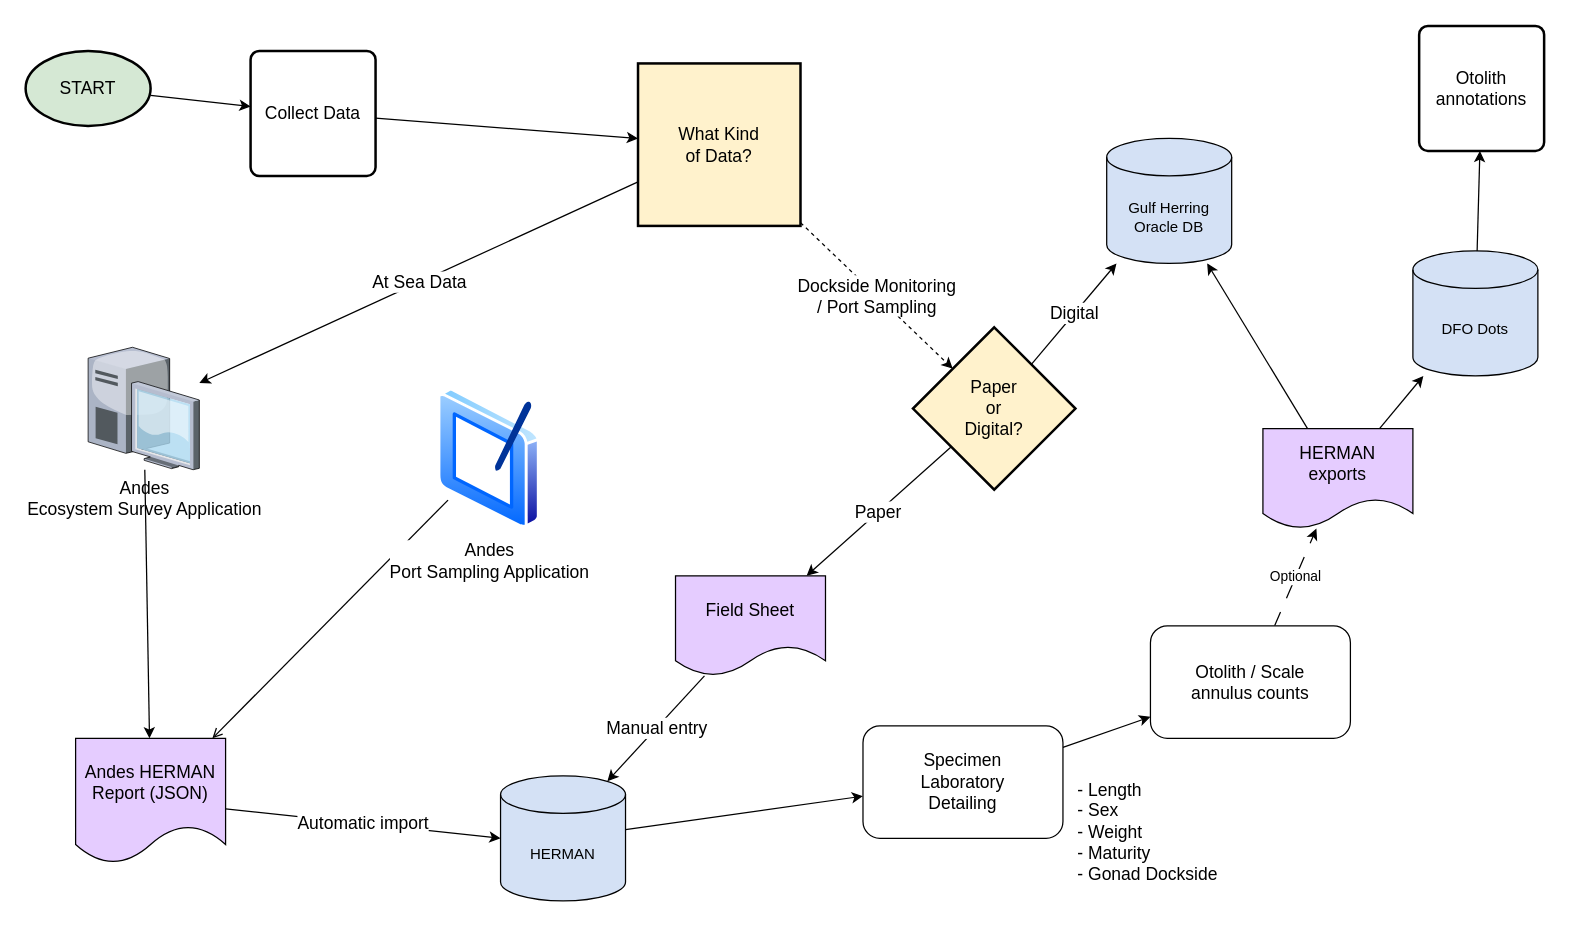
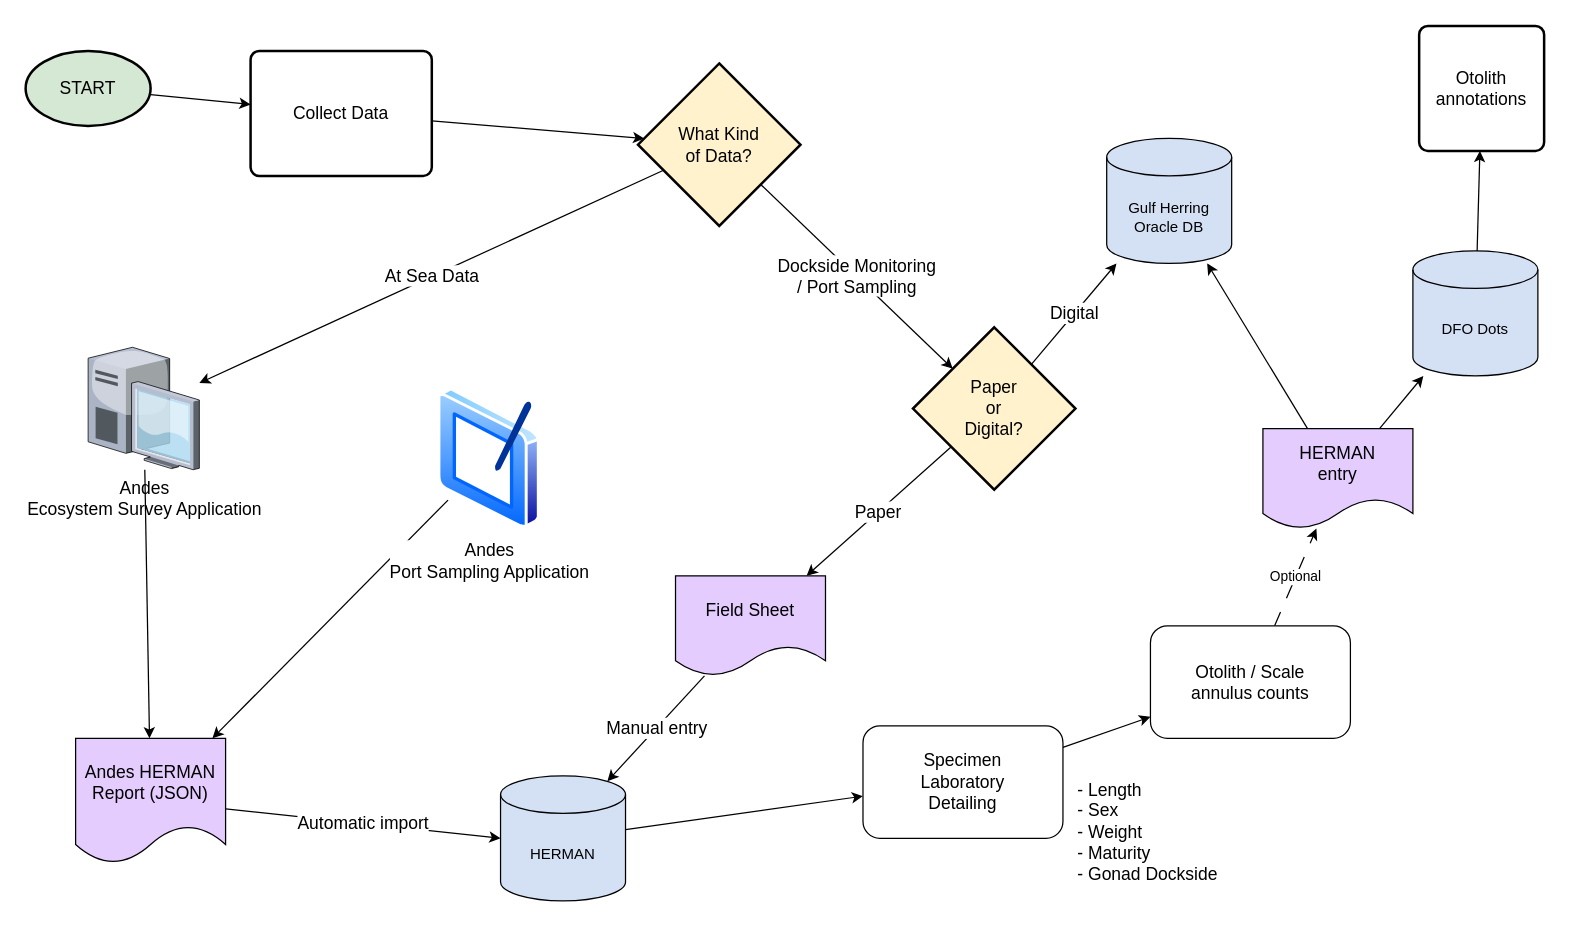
- <mxCell id="8" value="Collect Data" style="rounded=1;whiteSpace=wrap;html=1;absoluteArcSize=1;arcSize=14;strokeWidth=2;fontSize=14;" parent="1" vertex="1"><mxGeometry x="200" y="40" width="100" height="100" as="geometry" /></mxCell>
+ <mxCell id="8" value="Collect Data" style="rounded=1;whiteSpace=wrap;html=1;absoluteArcSize=1;arcSize=14;strokeWidth=2;fontSize=14;" parent="1" vertex="1"><mxGeometry x="200" y="40" width="145" height="100" as="geometry" /></mxCell>
- <mxCell id="7" value="What Kind &lt;br style=&quot;font-size: 14px;&quot;&gt;of Data?" style="whiteSpace=wrap;html=1;strokeWidth=2;fontSize=14;fillColor=#FFF2CC;rounded=0;" parent="1" vertex="1"><mxGeometry x="510" y="50" width="130" height="130" as="geometry" /></mxCell>
+ <mxCell id="7" value="What Kind &lt;br style=&quot;font-size: 14px;&quot;&gt;of Data?" style="rhombus;whiteSpace=wrap;html=1;strokeWidth=2;fontSize=14;fillColor=#FFF2CC;" parent="1" vertex="1"><mxGeometry x="510" y="50" width="130" height="130" as="geometry" /></mxCell>
- <mxCell id="5" value="Dockside Monitoring &lt;br&gt;/ Port Sampling" style="rounded=0;orthogonalLoop=1;jettySize=auto;html=1;fontSize=14;dashed=1;" parent="1" source="7" target="18" edge="1"><mxGeometry relative="1" as="geometry"><mxPoint x="385" y="80" as="targetPoint" /></mxGeometry></mxCell>
+ <mxCell id="5" value="Dockside Monitoring &lt;br&gt;/ Port Sampling" style="rounded=0;orthogonalLoop=1;jettySize=auto;html=1;fontSize=14;" parent="1" source="7" target="18" edge="1"><mxGeometry relative="1" as="geometry"><mxPoint x="385" y="80" as="targetPoint" /></mxGeometry></mxCell>
- <mxCell id="27" value="HERMAN &lt;br&gt;exports" style="shape=document;whiteSpace=wrap;html=1;boundedLbl=1;fontSize=14;fillColor=#E5CCFF;" parent="1" vertex="1"><mxGeometry x="1010" y="342.19" width="120" height="80" as="geometry" /></mxCell>
+ <mxCell id="27" value="HERMAN &lt;br&gt;entry" style="shape=document;whiteSpace=wrap;html=1;boundedLbl=1;fontSize=14;fillColor=#E5CCFF;" parent="1" vertex="1"><mxGeometry x="1010" y="342.19" width="120" height="80" as="geometry" /></mxCell>
- <mxCell id="9" style="rounded=0;orthogonalLoop=1;jettySize=auto;html=1;fontSize=14;endArrow=open;" parent="1" source="10" target="14" edge="1"><mxGeometry relative="1" as="geometry" /></mxCell>
+ <mxCell id="9" style="rounded=0;orthogonalLoop=1;jettySize=auto;html=1;fontSize=14;" parent="1" source="10" target="14" edge="1"><mxGeometry relative="1" as="geometry" /></mxCell>
